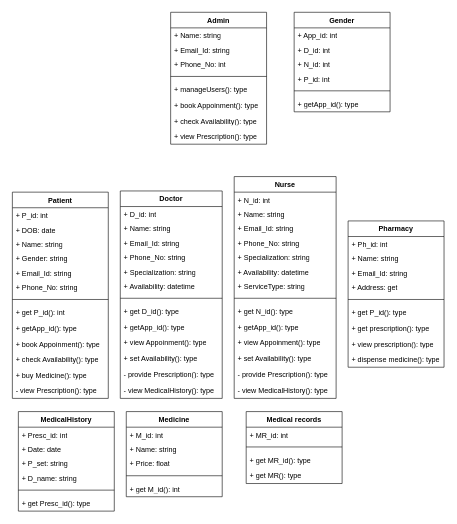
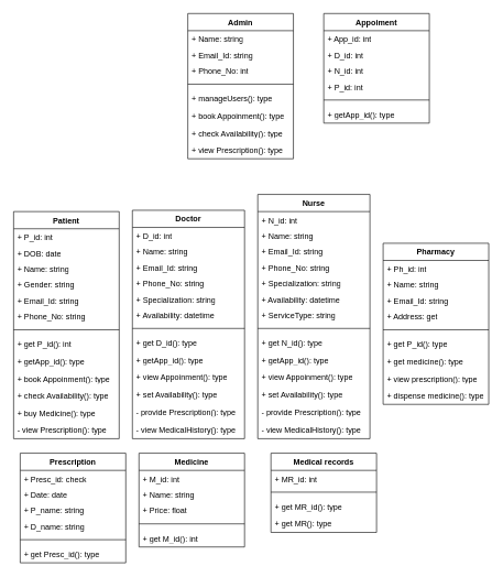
- <mxCell id="82" value="Gender" style="swimlane;fontStyle=1;align=center;verticalAlign=top;childLayout=stackLayout;horizontal=1;startSize=26;horizontalStack=0;resizeParent=1;resizeParentMax=0;resizeLast=0;collapsible=1;marginBottom=0;whiteSpace=wrap;html=1;" vertex="1" parent="1"><mxGeometry x="490" y="20" width="160" height="166" as="geometry" /></mxCell>
+ <mxCell id="82" value="Appoiment" style="swimlane;fontStyle=1;align=center;verticalAlign=top;childLayout=stackLayout;horizontal=1;startSize=26;horizontalStack=0;resizeParent=1;resizeParentMax=0;resizeLast=0;collapsible=1;marginBottom=0;whiteSpace=wrap;html=1;" vertex="1" parent="1"><mxGeometry x="490" y="20" width="160" height="166" as="geometry" /></mxCell>
- <mxCell id="37" value="+ get prescription(): type" style="text;strokeColor=none;fillColor=none;align=left;verticalAlign=top;spacingLeft=4;spacingRight=4;overflow=hidden;rotatable=0;points=[[0,0.5],[1,0.5]];portConstraint=eastwest;whiteSpace=wrap;html=1;" vertex="1" parent="30"><mxGeometry y="166" width="160" height="26" as="geometry" /></mxCell>
+ <mxCell id="37" value="+ get medicine(): type" style="text;strokeColor=none;fillColor=none;align=left;verticalAlign=top;spacingLeft=4;spacingRight=4;overflow=hidden;rotatable=0;points=[[0,0.5],[1,0.5]];portConstraint=eastwest;whiteSpace=wrap;html=1;" vertex="1" parent="30"><mxGeometry y="166" width="160" height="26" as="geometry" /></mxCell>
- <mxCell id="40" value="MedicalHistory" style="swimlane;fontStyle=1;align=center;verticalAlign=top;childLayout=stackLayout;horizontal=1;startSize=26;horizontalStack=0;resizeParent=1;resizeParentMax=0;resizeLast=0;collapsible=1;marginBottom=0;whiteSpace=wrap;html=1;" vertex="1" parent="1"><mxGeometry x="30" y="686" width="160" height="166" as="geometry" /></mxCell>
+ <mxCell id="40" value="Prescription" style="swimlane;fontStyle=1;align=center;verticalAlign=top;childLayout=stackLayout;horizontal=1;startSize=26;horizontalStack=0;resizeParent=1;resizeParentMax=0;resizeLast=0;collapsible=1;marginBottom=0;whiteSpace=wrap;html=1;" vertex="1" parent="1"><mxGeometry x="30" y="686" width="160" height="166" as="geometry" /></mxCell>
- <mxCell id="41" value="+ Presc_id: int&lt;div&gt;&lt;br&gt;&lt;/div&gt;" style="text;strokeColor=none;fillColor=none;align=left;verticalAlign=top;spacingLeft=4;spacingRight=4;overflow=hidden;rotatable=0;points=[[0,0.5],[1,0.5]];portConstraint=eastwest;whiteSpace=wrap;html=1;" vertex="1" parent="40"><mxGeometry y="26" width="160" height="24" as="geometry" /></mxCell>
+ <mxCell id="41" value="+ Presc_id: check&lt;div&gt;&lt;br&gt;&lt;/div&gt;" style="text;strokeColor=none;fillColor=none;align=left;verticalAlign=top;spacingLeft=4;spacingRight=4;overflow=hidden;rotatable=0;points=[[0,0.5],[1,0.5]];portConstraint=eastwest;whiteSpace=wrap;html=1;" vertex="1" parent="40"><mxGeometry y="26" width="160" height="24" as="geometry" /></mxCell>
- <mxCell id="43" value="+ P_set: string&lt;div&gt;&lt;br&gt;&lt;/div&gt;" style="text;strokeColor=none;fillColor=none;align=left;verticalAlign=top;spacingLeft=4;spacingRight=4;overflow=hidden;rotatable=0;points=[[0,0.5],[1,0.5]];portConstraint=eastwest;whiteSpace=wrap;html=1;" vertex="1" parent="40"><mxGeometry y="74" width="160" height="24" as="geometry" /></mxCell>
+ <mxCell id="43" value="+ P_name: string&lt;div&gt;&lt;br&gt;&lt;/div&gt;" style="text;strokeColor=none;fillColor=none;align=left;verticalAlign=top;spacingLeft=4;spacingRight=4;overflow=hidden;rotatable=0;points=[[0,0.5],[1,0.5]];portConstraint=eastwest;whiteSpace=wrap;html=1;" vertex="1" parent="40"><mxGeometry y="74" width="160" height="24" as="geometry" /></mxCell>
